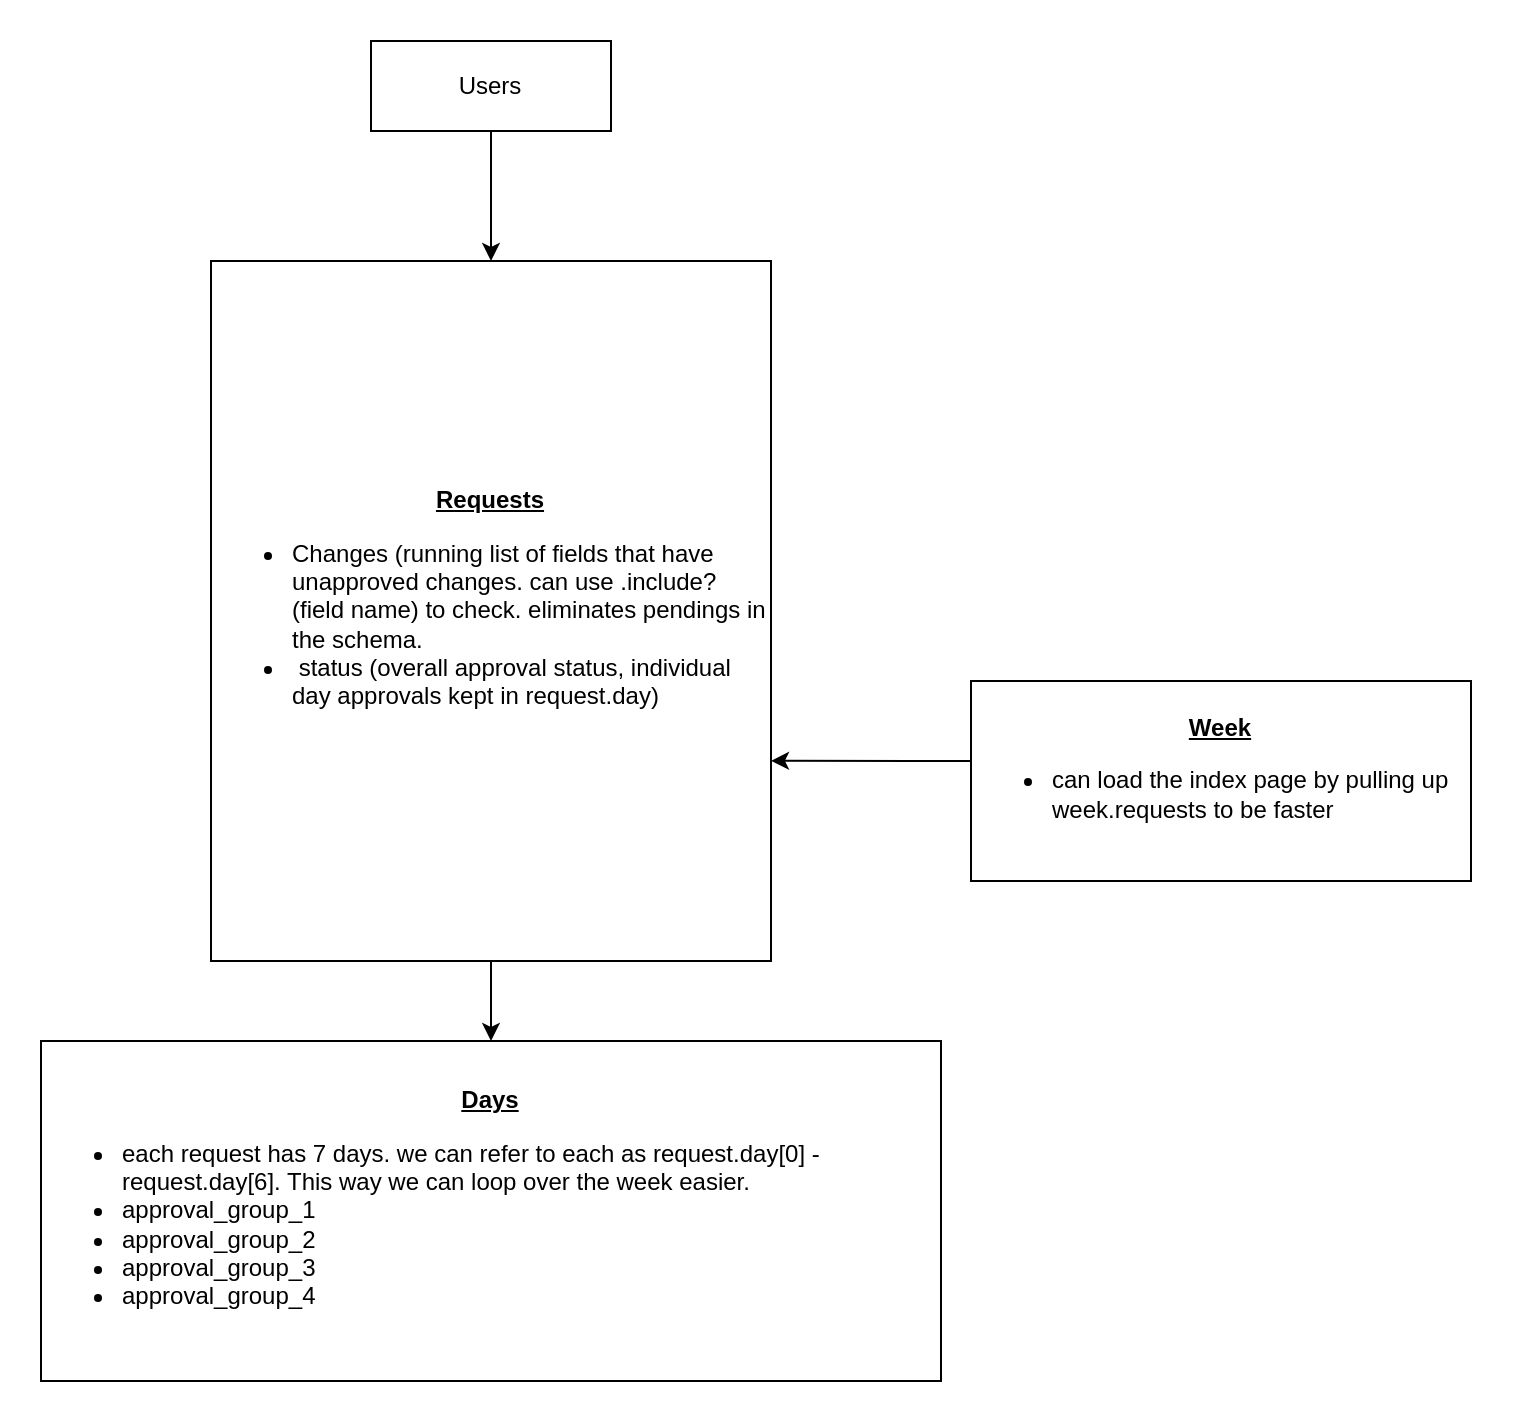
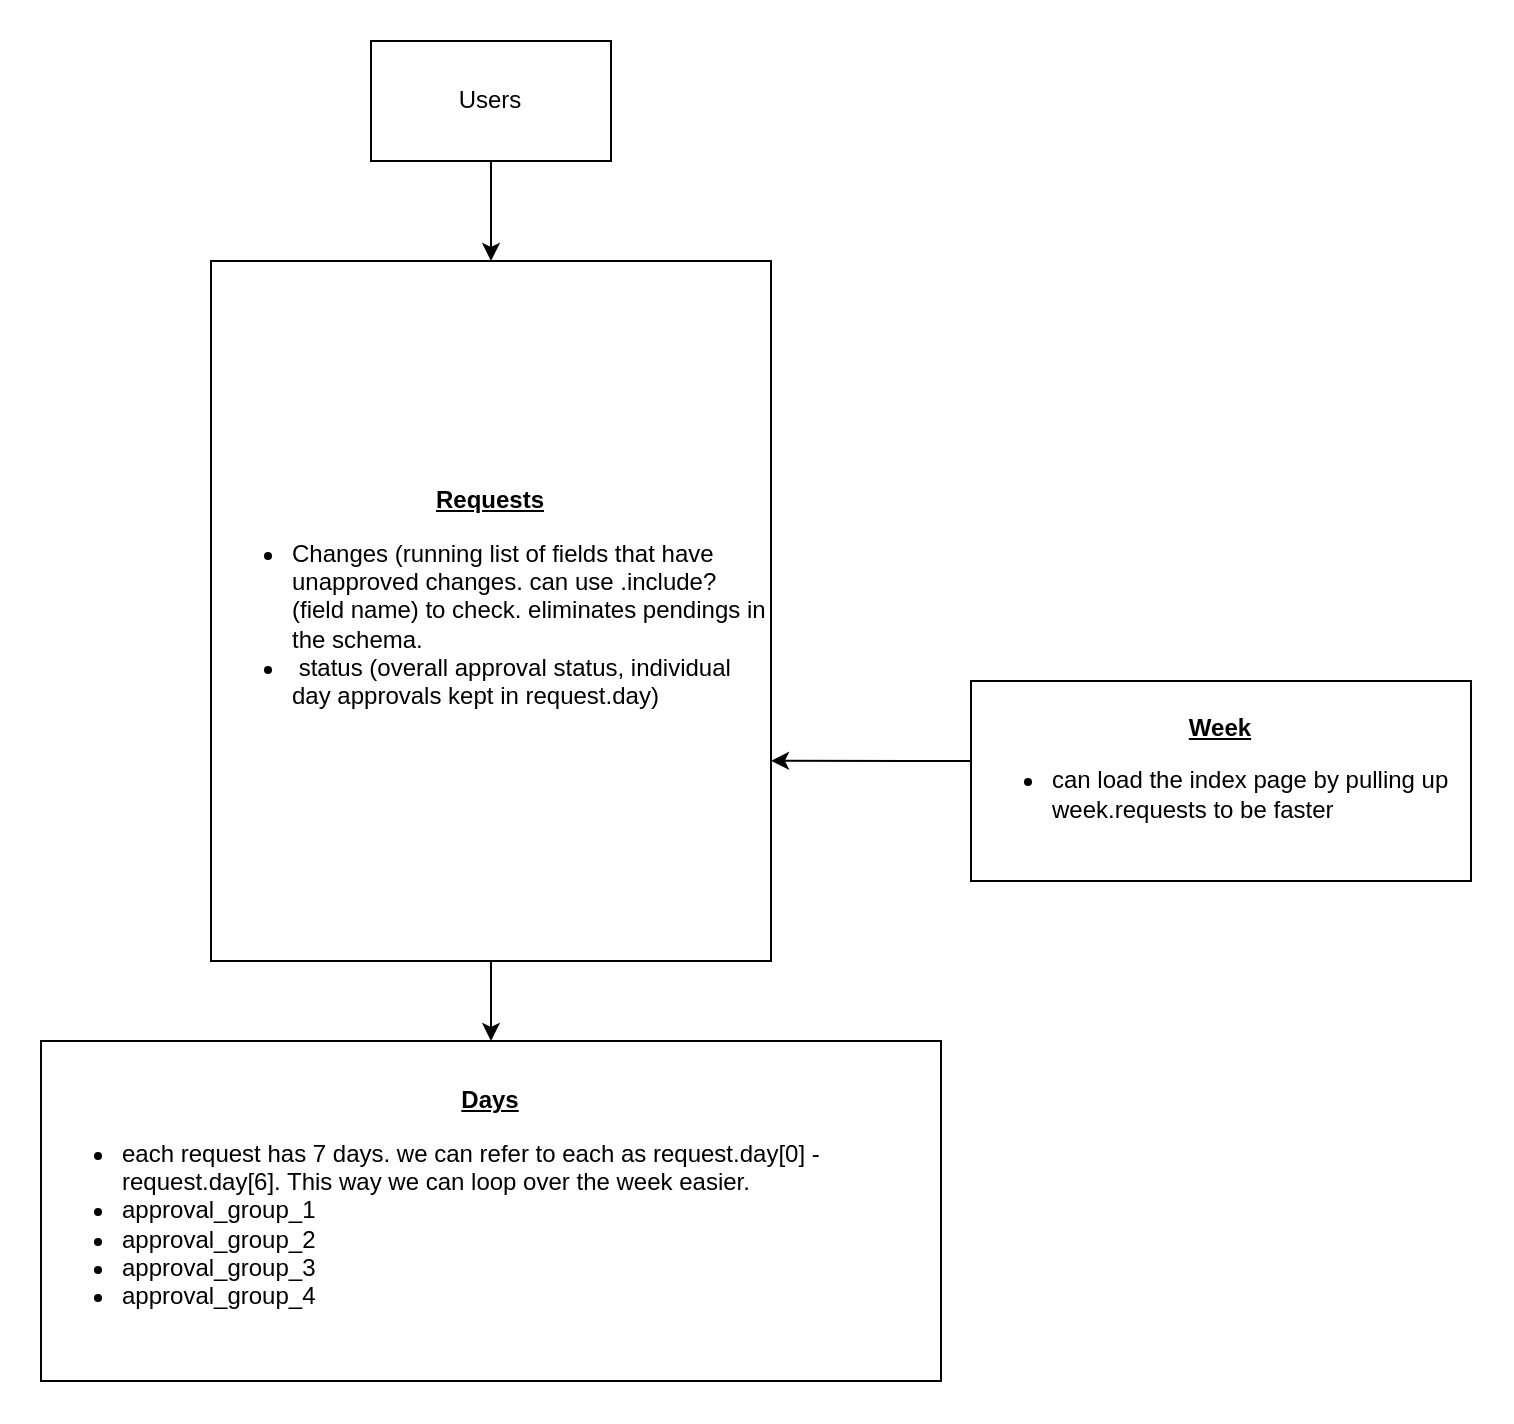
- <mxCell id="5" value="Users" style="whiteSpace=wrap;html=1;" vertex="1" parent="1"><mxGeometry x="185" y="20" width="120" height="45" as="geometry" /></mxCell>
+ <mxCell id="5" value="Users" style="whiteSpace=wrap;html=1;" vertex="1" parent="1"><mxGeometry x="185" y="20" width="120" height="60" as="geometry" /></mxCell>
